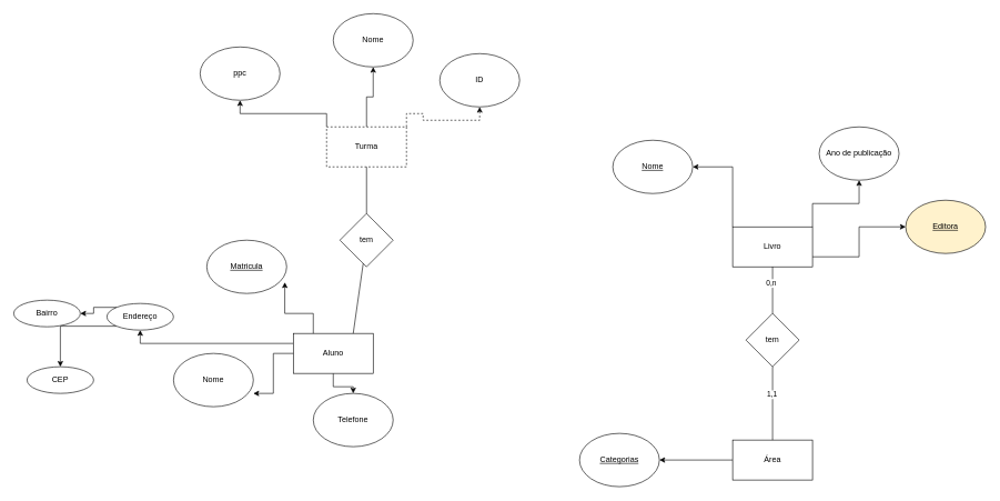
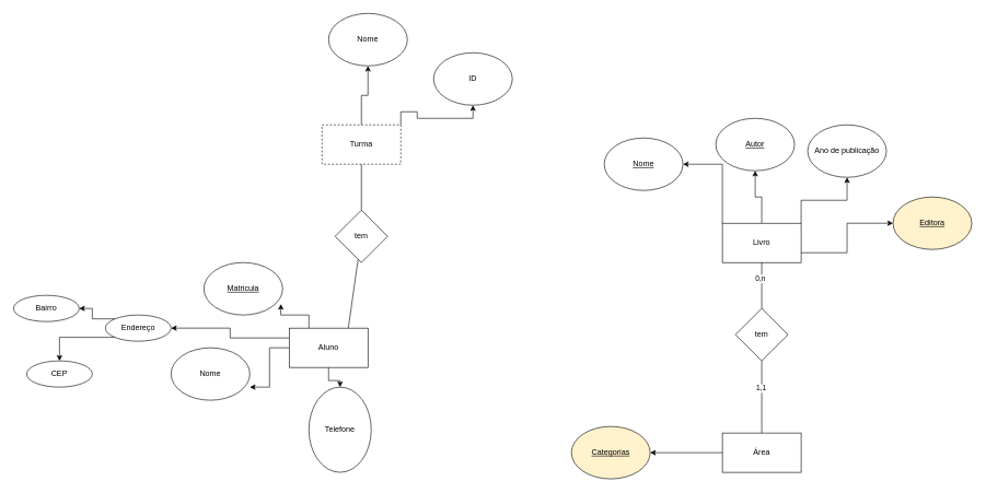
- <mxCell id="36" value="ppc" style="ellipse;whiteSpace=wrap;html=1;" vertex="1" parent="1"><mxGeometry x="300" y="70" width="120" height="80" as="geometry" /></mxCell>
- <mxCell id="29" style="edgeStyle=orthogonalEdgeStyle;rounded=0;orthogonalLoop=1;jettySize=auto;html=1;exitX=0;exitY=0;exitDx=0;exitDy=0;" edge="1" parent="1" source="30" target="36"><mxGeometry relative="1" as="geometry" /></mxCell>
- <mxCell id="27" style="edgeStyle=orthogonalEdgeStyle;rounded=0;orthogonalLoop=1;jettySize=auto;html=1;exitX=1;exitY=0;exitDx=0;exitDy=0;dashed=1;" edge="1" parent="1" source="30" target="34"><mxGeometry relative="1" as="geometry" /></mxCell>
+ <mxCell id="27" style="edgeStyle=orthogonalEdgeStyle;rounded=0;orthogonalLoop=1;jettySize=auto;html=1;exitX=1;exitY=0;exitDx=0;exitDy=0;" edge="1" parent="1" source="30" target="34"><mxGeometry relative="1" as="geometry" /></mxCell>
+ <mxCell id="8" value="&lt;u&gt;Autor&lt;/u&gt;" style="ellipse;whiteSpace=wrap;html=1;" vertex="1" parent="1"><mxGeometry x="1090" y="180" width="120" height="80" as="geometry" /></mxCell>
+ <mxCell id="4" style="edgeStyle=orthogonalEdgeStyle;rounded=0;orthogonalLoop=1;jettySize=auto;html=1;exitX=0.5;exitY=0;exitDx=0;exitDy=0;" edge="1" parent="1" source="6" target="8"><mxGeometry relative="1" as="geometry" /></mxCell>
- <mxCell id="22" value="&lt;u&gt;Matricula&lt;/u&gt;" style="ellipse;whiteSpace=wrap;html=1;" vertex="1" parent="1"><mxGeometry x="310" y="360" width="120" height="80" as="geometry" /></mxCell>
+ <mxCell id="22" value="&lt;u&gt;Matricula&lt;/u&gt;" style="ellipse;whiteSpace=wrap;html=1;" vertex="1" parent="1"><mxGeometry x="310" y="400" width="120" height="80" as="geometry" /></mxCell>
- <mxCell id="39" value="Endereço" style="ellipse;whiteSpace=wrap;html=1;align=center;" vertex="1" parent="1"><mxGeometry x="160" y="455" width="100" height="40" as="geometry" /></mxCell>
+ <mxCell id="39" value="Endereço" style="ellipse;whiteSpace=wrap;html=1;align=center;" vertex="1" parent="1"><mxGeometry x="160" y="480" width="100" height="40" as="geometry" /></mxCell>
- <mxCell id="24" value="Telefone" style="ellipse;whiteSpace=wrap;html=1;" vertex="1" parent="1"><mxGeometry x="470" y="590" width="120" height="80" as="geometry" /></mxCell>
+ <mxCell id="24" value="Telefone" style="ellipse;whiteSpace=wrap;html=1;" vertex="1" parent="1"><mxGeometry x="470" y="590" width="95" height="130" as="geometry" /></mxCell>
- <mxCell id="13" value="&lt;u&gt;Categorias&lt;/u&gt;" style="ellipse;whiteSpace=wrap;html=1;" vertex="1" parent="1"><mxGeometry x="870" y="650" width="120" height="80" as="geometry" /></mxCell>
+ <mxCell id="13" value="&lt;u&gt;Categorias&lt;/u&gt;" style="ellipse;whiteSpace=wrap;html=1;fillColor=#fff2cc;" vertex="1" parent="1"><mxGeometry x="870" y="650" width="120" height="80" as="geometry" /></mxCell>
